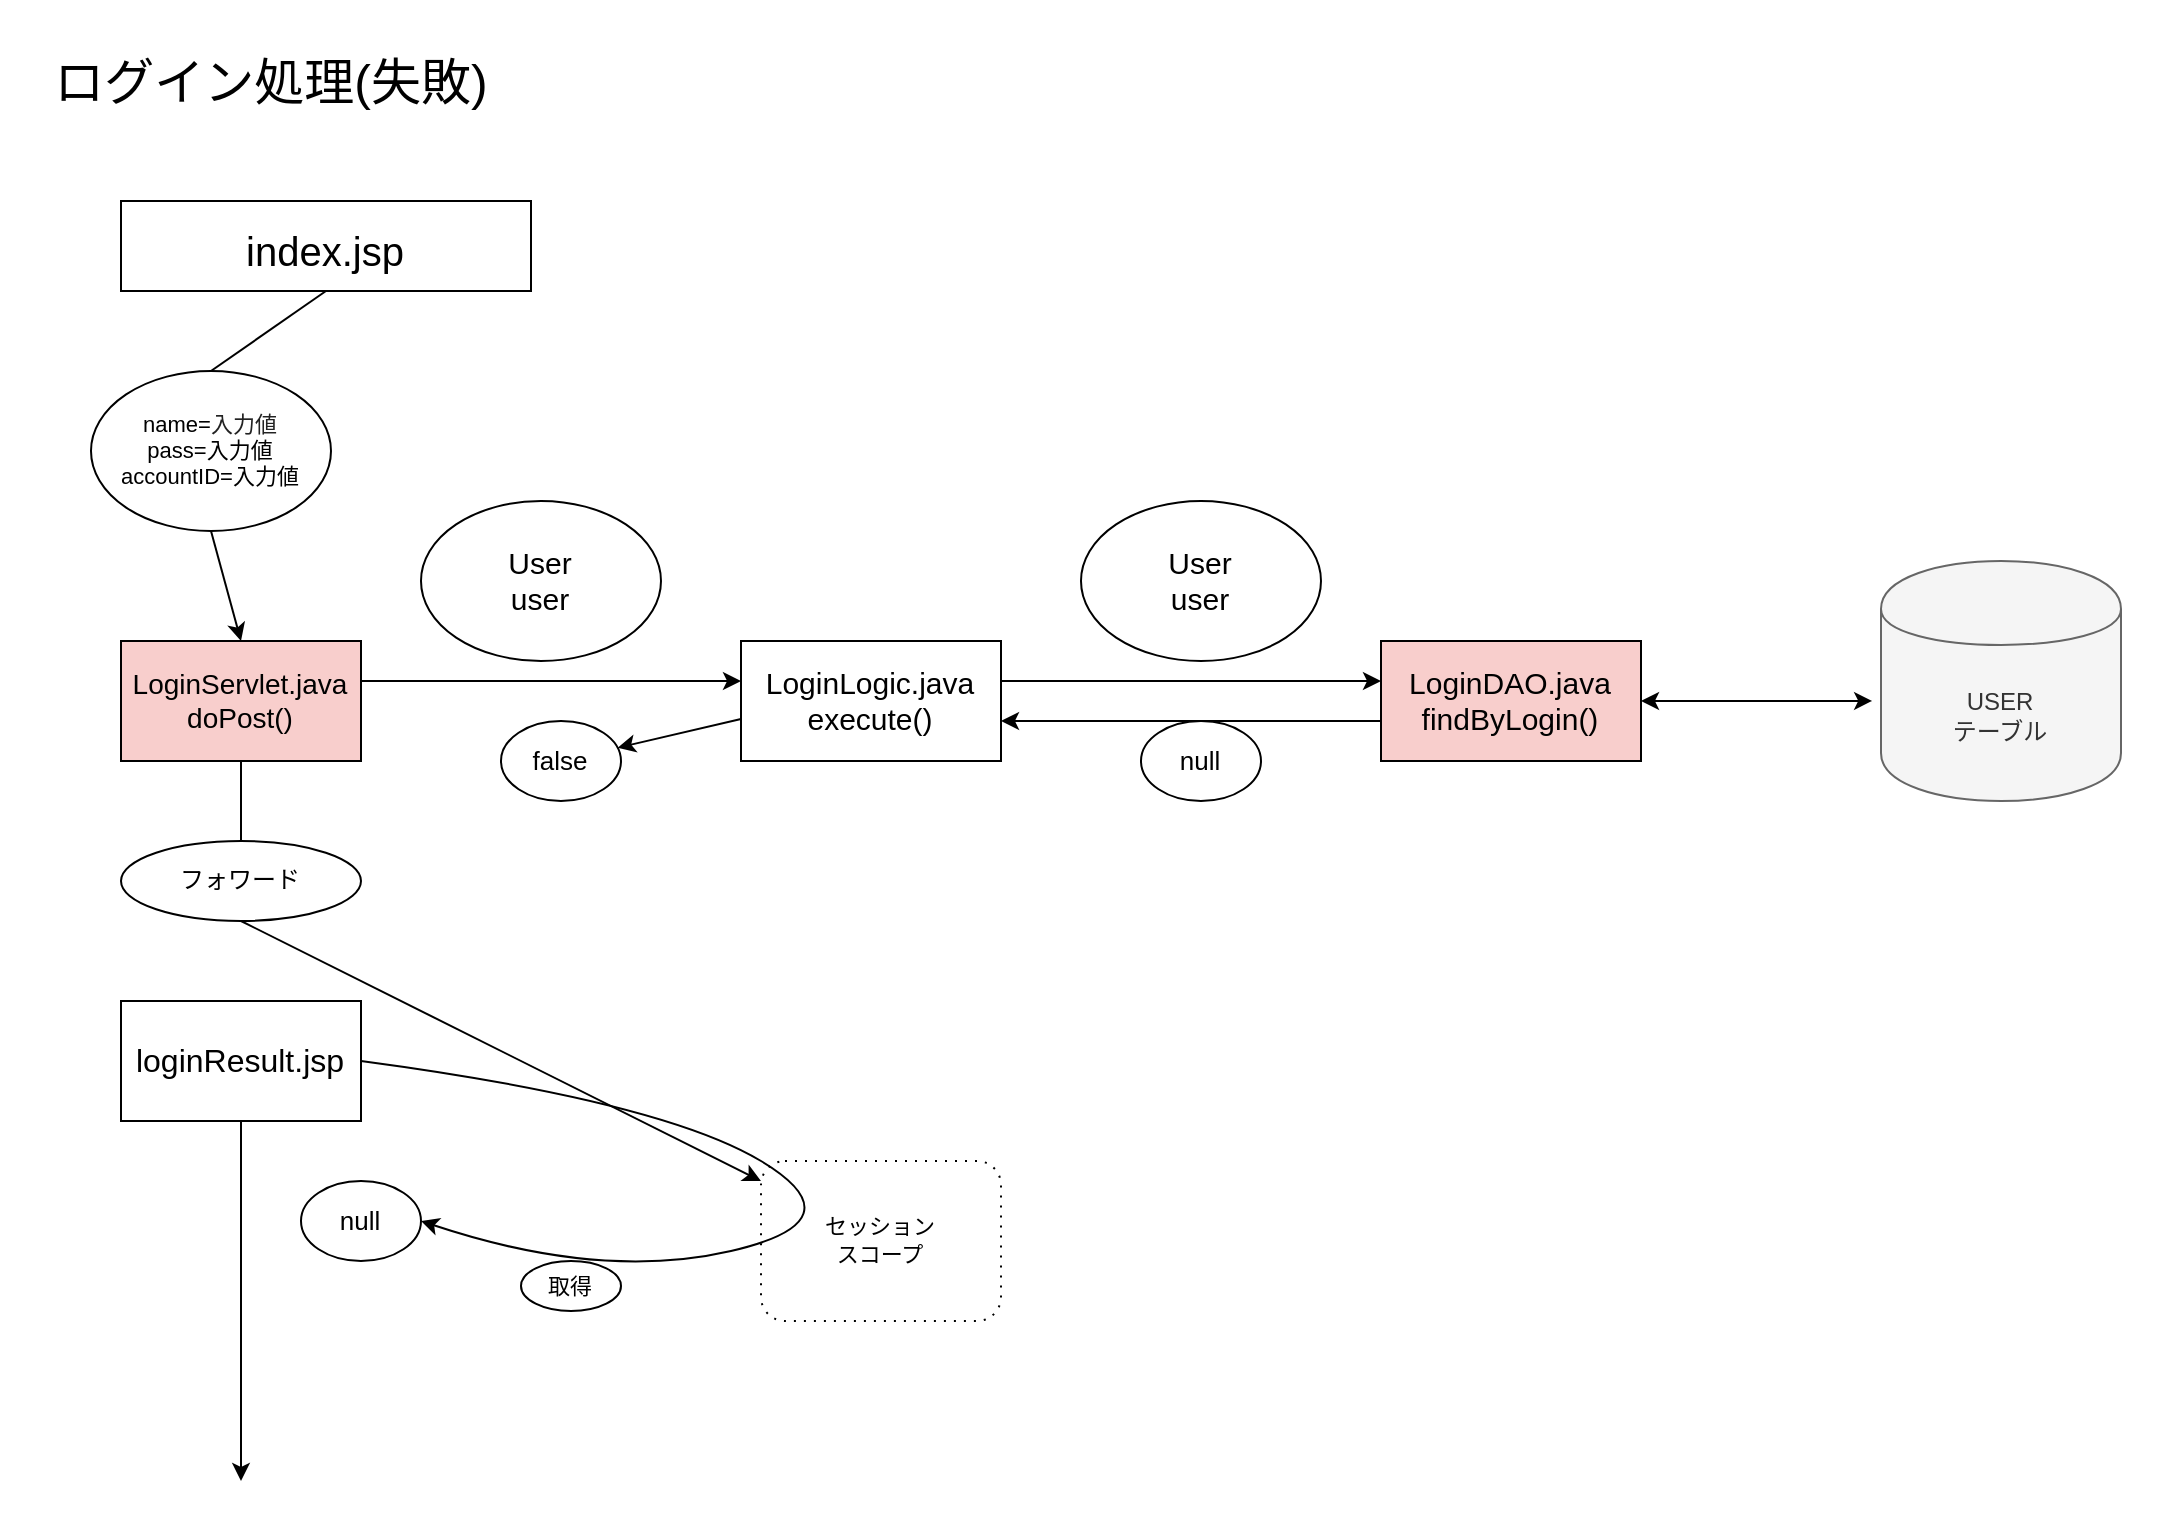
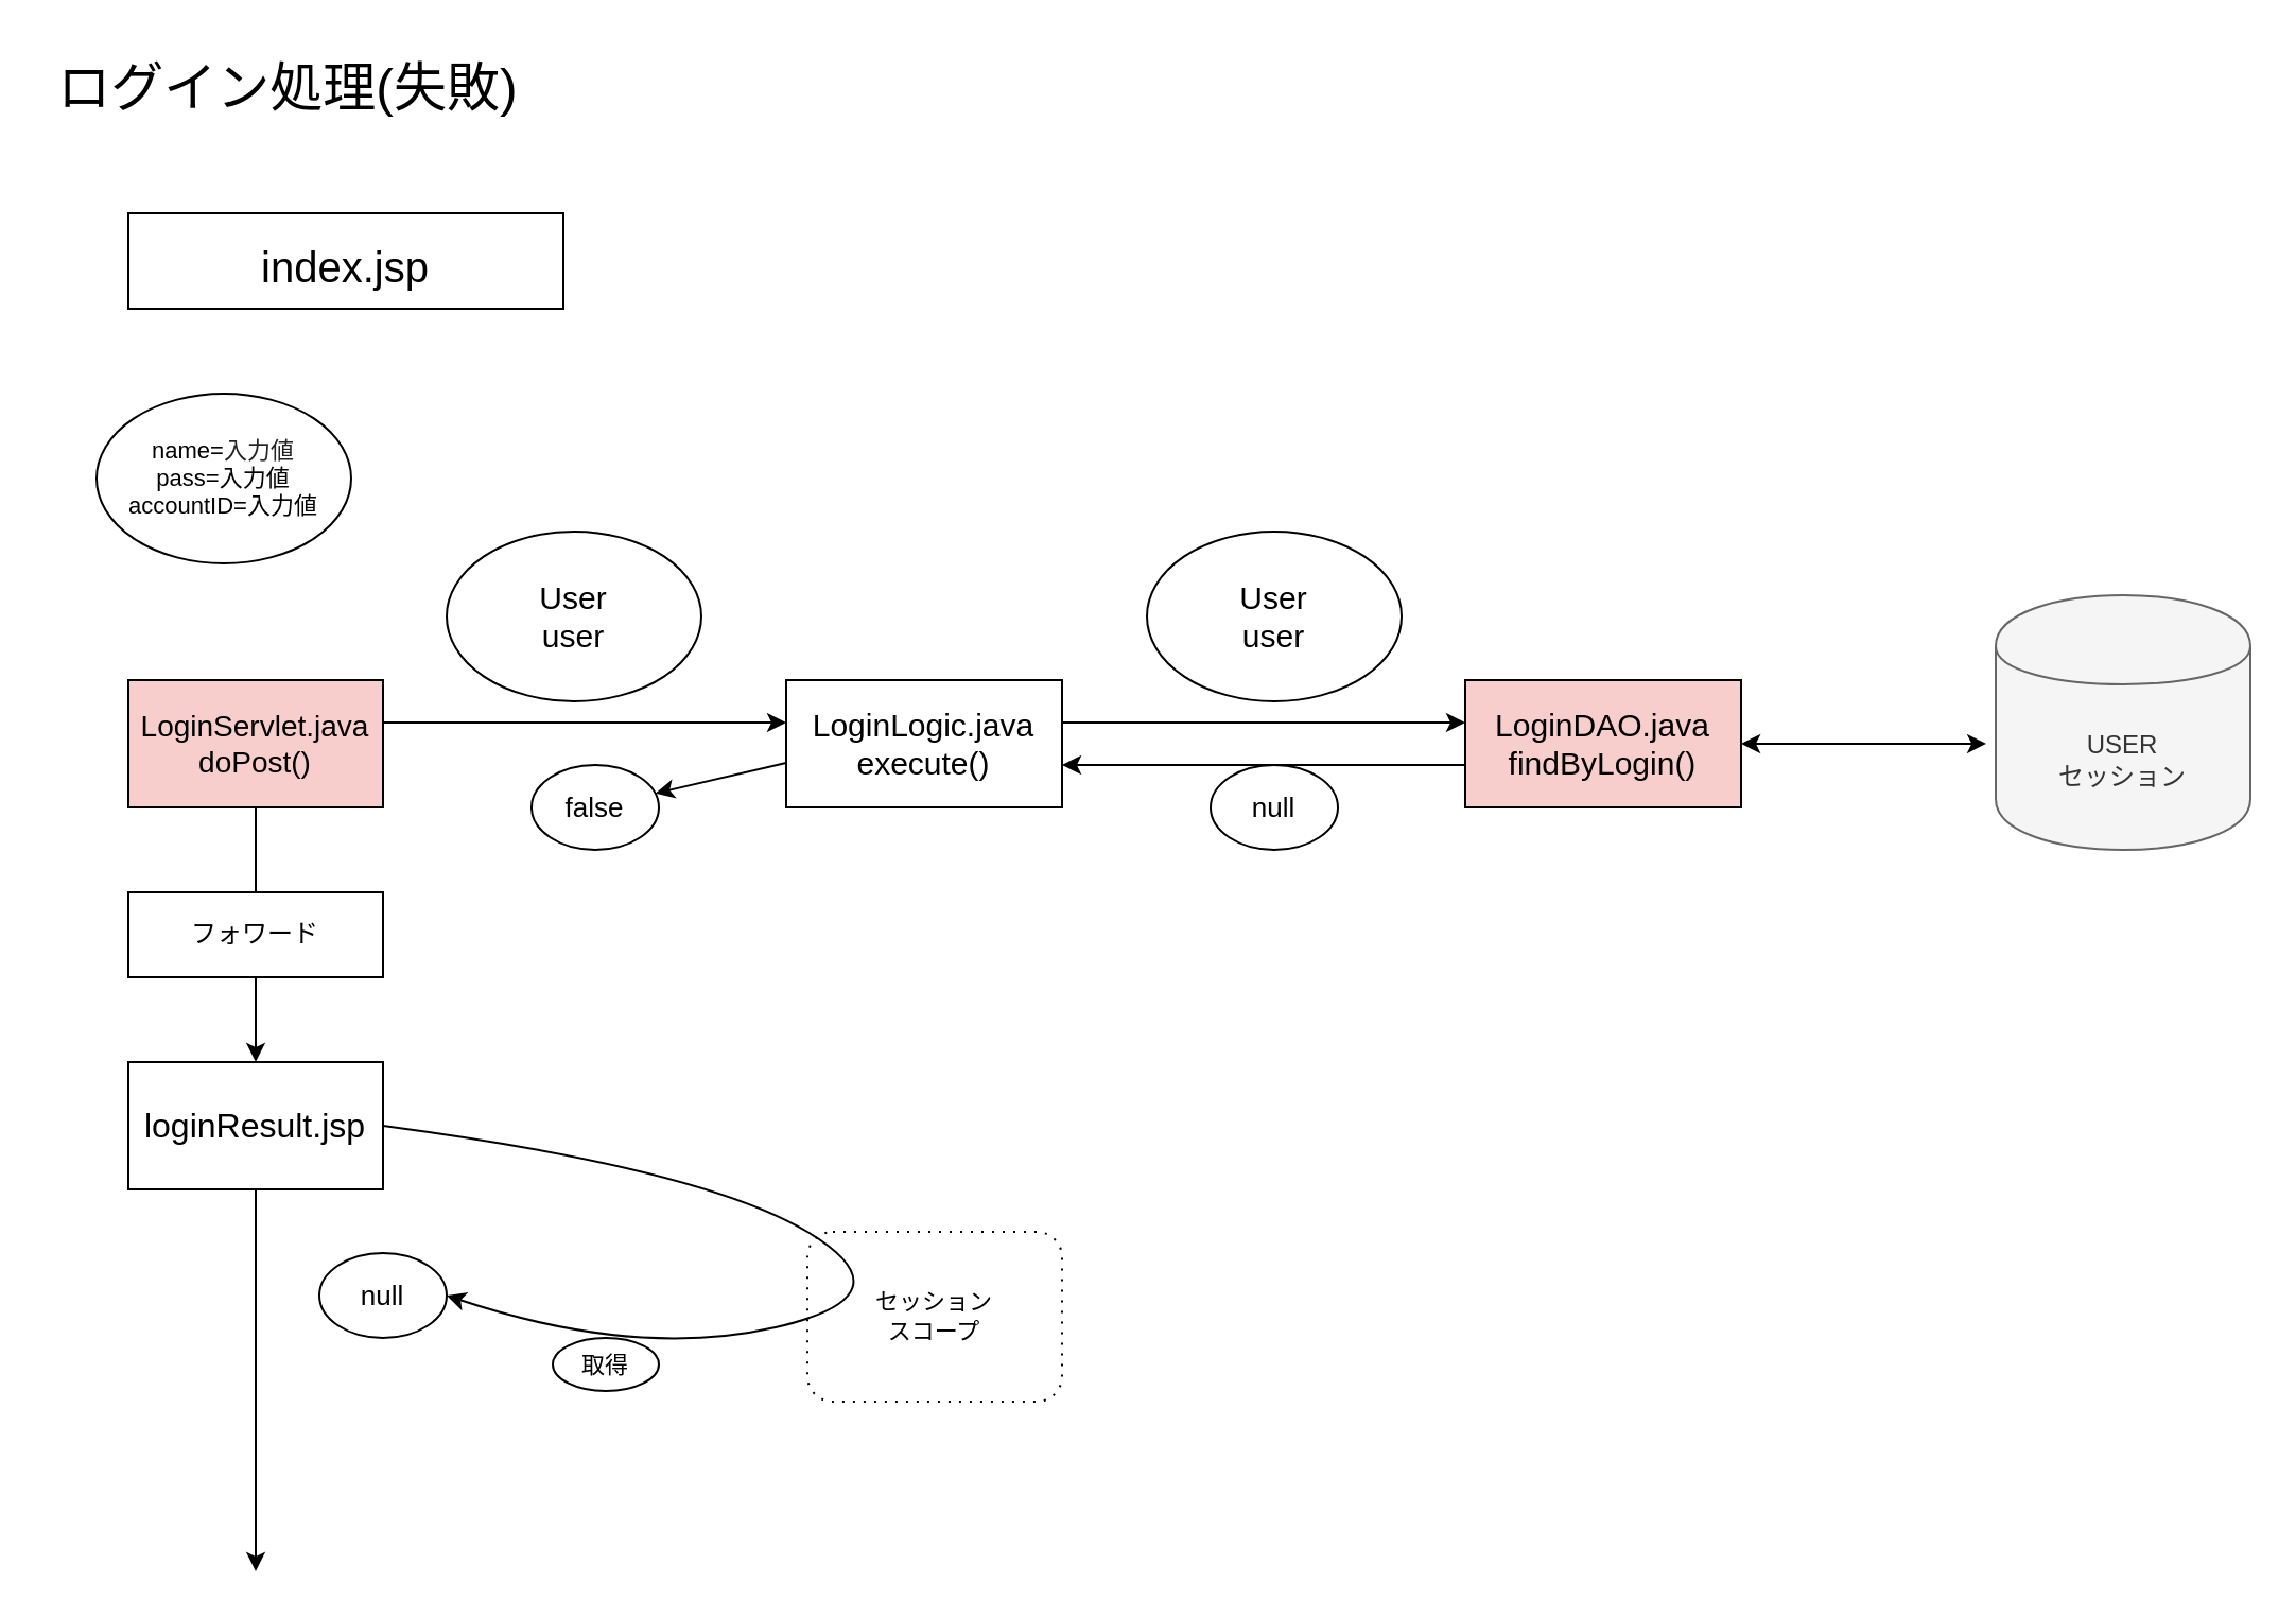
- <mxCell id="10" value="" style="endArrow=none;html=1;fontSize=12;entryX=0.5;entryY=0;entryDx=0;entryDy=0;exitX=0.5;exitY=1;exitDx=0;exitDy=0;" edge="1" parent="1" source="3" target="4"><mxGeometry width="50" height="50" relative="1" as="geometry"><mxPoint x="370" y="160" as="sourcePoint" /><mxPoint x="420" y="110" as="targetPoint" /></mxGeometry></mxCell>
- <mxCell id="11" value="" style="endArrow=classic;html=1;fontSize=12;exitX=0.5;exitY=1;exitDx=0;exitDy=0;entryX=0.5;entryY=0;entryDx=0;entryDy=0;" edge="1" parent="1" source="4" target="5"><mxGeometry width="50" height="50" relative="1" as="geometry"><mxPoint x="370" y="360" as="sourcePoint" /><mxPoint x="420" y="310" as="targetPoint" /></mxGeometry></mxCell>
- <mxCell id="19" value="USER&lt;br&gt;テーブル" style="shape=cylinder;whiteSpace=wrap;html=1;boundedLbl=1;backgroundOutline=1;fillColor=#f5f5f5;strokeColor=#666666;fontColor=#333333;" vertex="1" parent="1"><mxGeometry x="940" y="280" width="120" height="120" as="geometry" /></mxCell>
+ <mxCell id="19" value="USER&lt;br&gt;セッション" style="shape=cylinder;whiteSpace=wrap;html=1;boundedLbl=1;backgroundOutline=1;fillColor=#f5f5f5;strokeColor=#666666;fontColor=#333333;" vertex="1" parent="1"><mxGeometry x="940" y="280" width="120" height="120" as="geometry" /></mxCell>
- <mxCell id="7" value="フォワード" style="ellipse;whiteSpace=wrap;html=1;fontSize=12;" vertex="1" parent="1"><mxGeometry x="60" y="420" width="120" height="40" as="geometry" /></mxCell>
+ <mxCell id="7" value="フォワード" style="whiteSpace=wrap;html=1;fontSize=12;rounded=0;" vertex="1" parent="1"><mxGeometry x="60" y="420" width="120" height="40" as="geometry" /></mxCell>
- <mxCell id="9" value="" style="endArrow=classic;html=1;fontSize=12;exitX=0.5;exitY=1;exitDx=0;exitDy=0;" edge="1" parent="1" source="7" target="21"><mxGeometry width="50" height="50" relative="1" as="geometry"><mxPoint x="370" y="560" as="sourcePoint" /><mxPoint x="420" y="510" as="targetPoint" /></mxGeometry></mxCell>
+ <mxCell id="9" value="" style="endArrow=classic;html=1;fontSize=12;exitX=0.5;exitY=1;exitDx=0;exitDy=0;entryX=0.5;entryY=0;entryDx=0;entryDy=0;" edge="1" parent="1" source="7" target="6"><mxGeometry width="50" height="50" relative="1" as="geometry"><mxPoint x="370" y="560" as="sourcePoint" /><mxPoint x="420" y="510" as="targetPoint" /></mxGeometry></mxCell>
